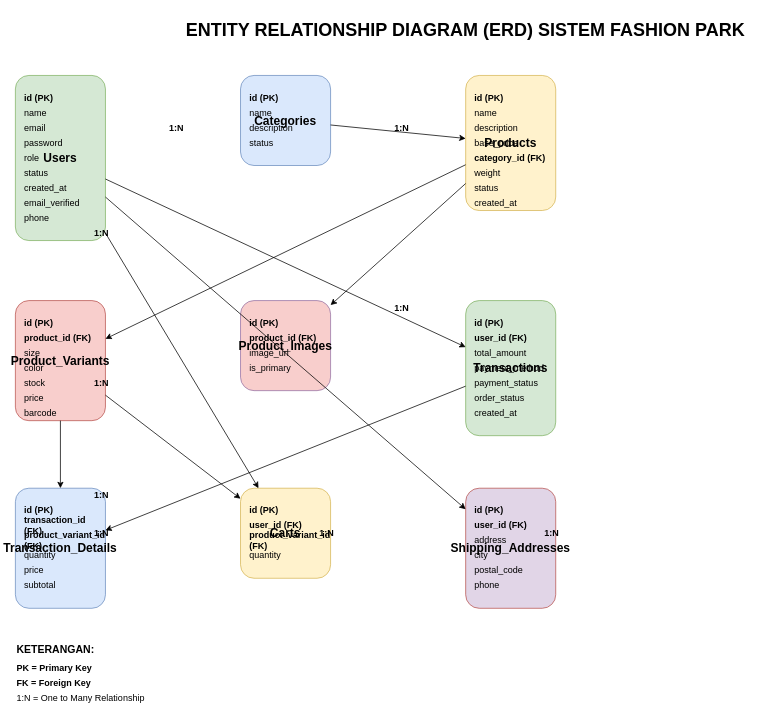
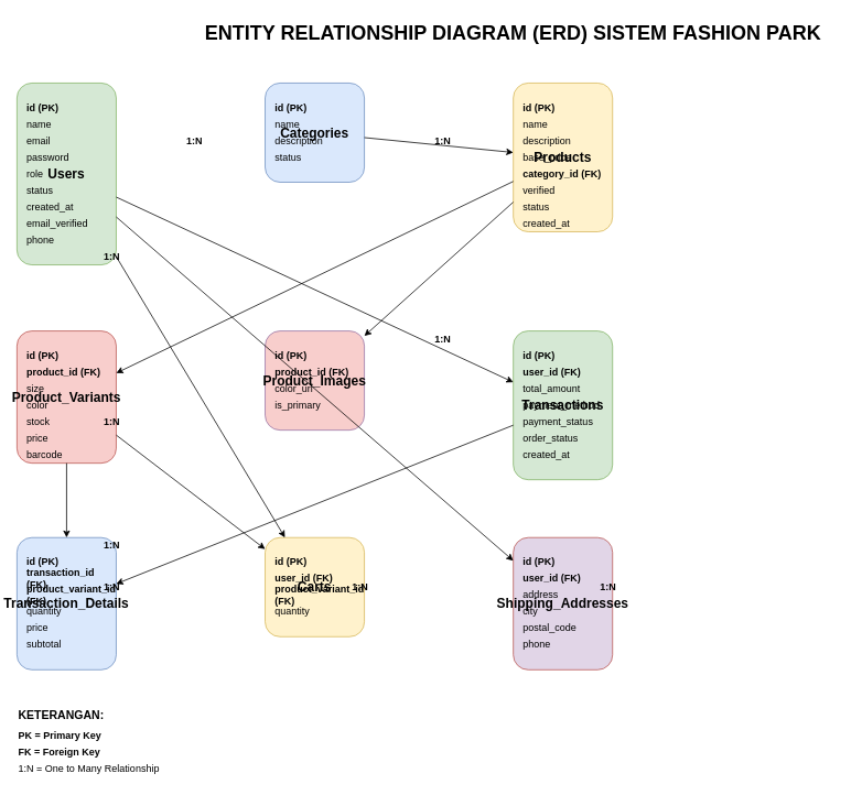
- <mxCell id="24" value="weight" style="text;html=1;strokeColor=none;fillColor=none;align=left;verticalAlign=middle;whiteSpace=wrap;rounded=0;fontSize=12;" vertex="1" parent="1"><mxGeometry x="630" y="220" width="100" height="20" as="geometry" /></mxCell>
+ <mxCell id="24" value="verified" style="text;html=1;strokeColor=none;fillColor=none;align=left;verticalAlign=middle;whiteSpace=wrap;rounded=0;fontSize=12;" vertex="1" parent="1"><mxGeometry x="630" y="220" width="100" height="20" as="geometry" /></mxCell>
- <mxCell id="38" value="image_url" style="text;html=1;strokeColor=none;fillColor=none;align=left;verticalAlign=middle;whiteSpace=wrap;rounded=0;fontSize=12;" vertex="1" parent="1"><mxGeometry x="330" y="460" width="100" height="20" as="geometry" /></mxCell>
+ <mxCell id="38" value="color_url" style="text;html=1;strokeColor=none;fillColor=none;align=left;verticalAlign=middle;whiteSpace=wrap;rounded=0;fontSize=12;" vertex="1" parent="1"><mxGeometry x="330" y="460" width="100" height="20" as="geometry" /></mxCell>
